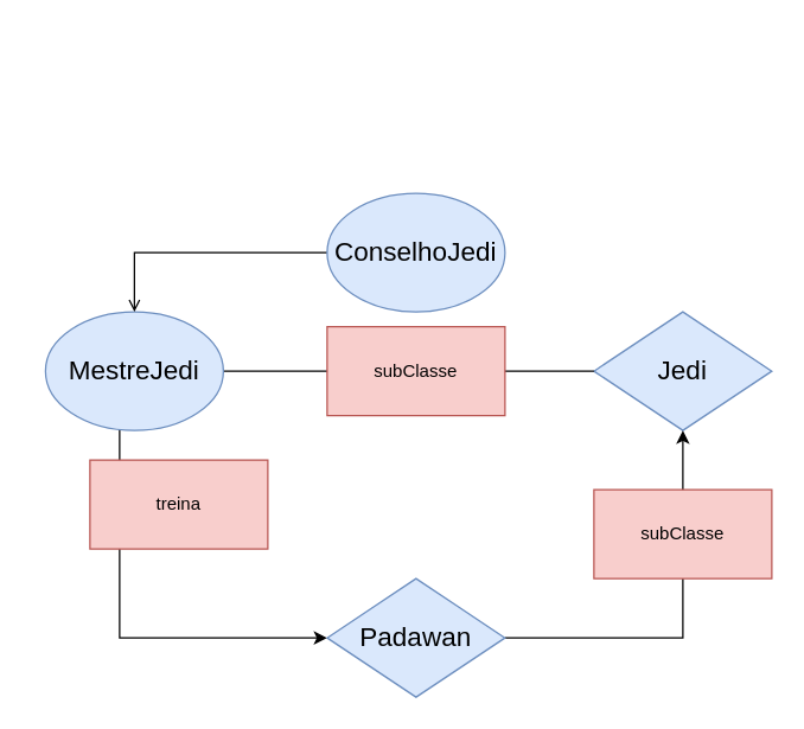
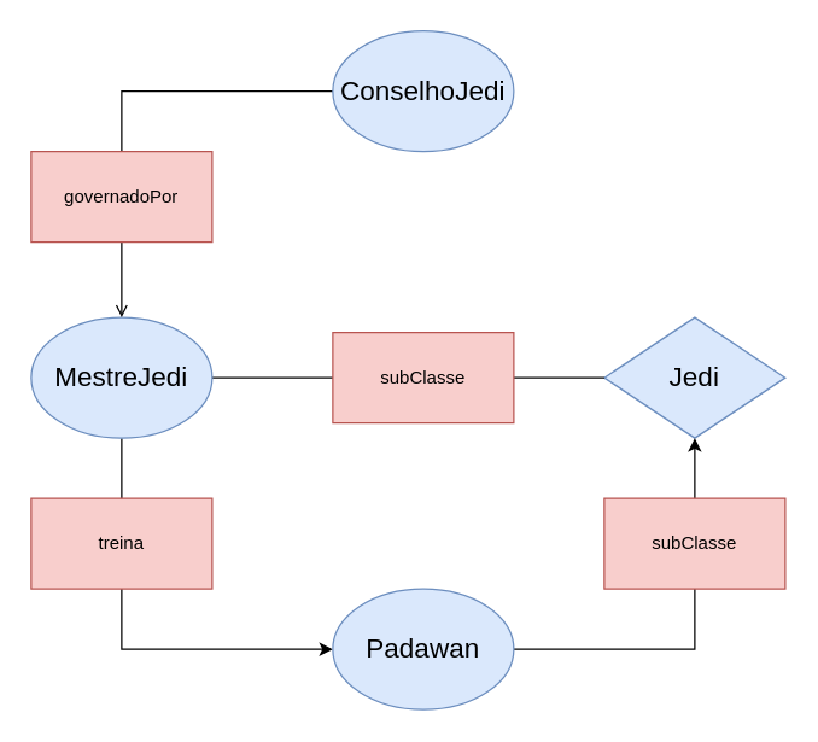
+ <mxCell id="10" value="governadoPor" style="rounded=0;whiteSpace=wrap;html=1;fillColor=#f8cecc;strokeColor=#b85450;" vertex="1" parent="1"><mxGeometry x="20" y="100" width="120" height="60" as="geometry" /></mxCell>
- <mxCell id="9" value="ConselhoJedi" style="ellipse;whiteSpace=wrap;html=1;fillColor=#dae8fc;strokeColor=#6c8ebf;fontSize=18;" vertex="1" parent="1"><mxGeometry x="220" y="130" width="120" height="80" as="geometry" /></mxCell>
+ <mxCell id="9" value="ConselhoJedi" style="ellipse;whiteSpace=wrap;html=1;fillColor=#dae8fc;strokeColor=#6c8ebf;fontSize=18;" vertex="1" parent="1"><mxGeometry x="220" y="20" width="120" height="80" as="geometry" /></mxCell>
- <mxCell id="5" value="MestreJedi" style="ellipse;whiteSpace=wrap;html=1;fillColor=#dae8fc;strokeColor=#6c8ebf;fontSize=18;" vertex="1" parent="1"><mxGeometry x="30" y="210" width="120" height="80" as="geometry" /></mxCell>
+ <mxCell id="5" value="MestreJedi" style="ellipse;whiteSpace=wrap;html=1;fillColor=#dae8fc;strokeColor=#6c8ebf;fontSize=18;" vertex="1" parent="1"><mxGeometry x="20" y="210" width="120" height="80" as="geometry" /></mxCell>
- <mxCell id="11" value="treina" style="rounded=0;whiteSpace=wrap;html=1;fillColor=#f8cecc;strokeColor=#b85450;" vertex="1" parent="1"><mxGeometry x="60" y="310" width="120" height="60" as="geometry" /></mxCell>
+ <mxCell id="11" value="treina" style="rounded=0;whiteSpace=wrap;html=1;fillColor=#f8cecc;strokeColor=#b85450;" vertex="1" parent="1"><mxGeometry x="20" y="330" width="120" height="60" as="geometry" /></mxCell>
- <mxCell id="7" value="Padawan" style="rhombus;whiteSpace=wrap;html=1;fillColor=#dae8fc;strokeColor=#6c8ebf;fontSize=18;" vertex="1" parent="1"><mxGeometry x="220" y="390" width="120" height="80" as="geometry" /></mxCell>
+ <mxCell id="7" value="Padawan" style="ellipse;whiteSpace=wrap;html=1;fillColor=#dae8fc;strokeColor=#6c8ebf;fontSize=18;" vertex="1" parent="1"><mxGeometry x="220" y="390" width="120" height="80" as="geometry" /></mxCell>
